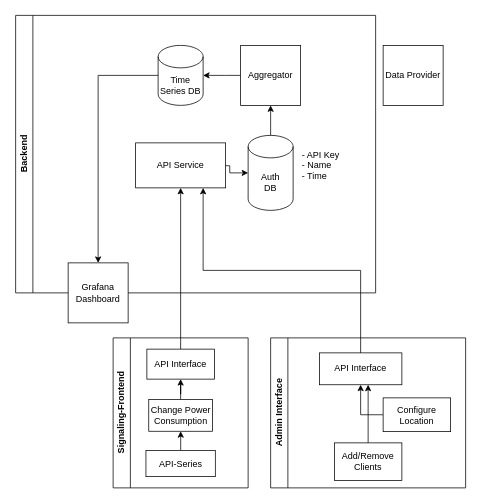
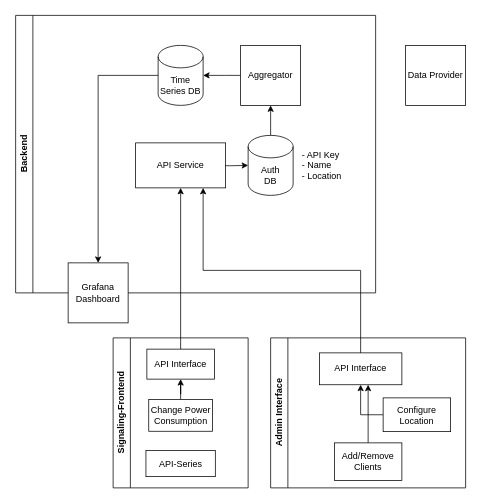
- <mxCell id="11" value="Data Provider" style="whiteSpace=wrap;html=1;aspect=fixed;" parent="1" vertex="1"><mxGeometry x="510" y="60" width="80" height="80" as="geometry" /></mxCell>
+ <mxCell id="11" value="Data Provider" style="whiteSpace=wrap;html=1;aspect=fixed;" parent="1" vertex="1"><mxGeometry x="540" y="60" width="80" height="80" as="geometry" /></mxCell>
- <mxCell id="8" value="- API Key&lt;br&gt;- Name&lt;br&gt;- Time" style="text;html=1;strokeColor=none;fillColor=none;align=left;verticalAlign=middle;whiteSpace=wrap;rounded=0;labelPosition=center;verticalLabelPosition=middle;" parent="2" vertex="1"><mxGeometry x="380" y="185" width="60" height="30" as="geometry" /></mxCell>
+ <mxCell id="8" value="- API Key&lt;br&gt;- Name&lt;br&gt;- Location" style="text;html=1;strokeColor=none;fillColor=none;align=left;verticalAlign=middle;whiteSpace=wrap;rounded=0;labelPosition=center;verticalLabelPosition=middle;" parent="2" vertex="1"><mxGeometry x="380" y="185" width="60" height="30" as="geometry" /></mxCell>
- <mxCell id="7" value="Auth&lt;br&gt;DB" style="shape=cylinder3;whiteSpace=wrap;html=1;boundedLbl=1;backgroundOutline=1;size=15;" parent="2" vertex="1"><mxGeometry x="310" y="160" width="60" height="100" as="geometry" /></mxCell>
+ <mxCell id="7" value="Auth&lt;br&gt;DB" style="shape=cylinder3;whiteSpace=wrap;html=1;boundedLbl=1;backgroundOutline=1;size=15;" parent="2" vertex="1"><mxGeometry x="310" y="160" width="60" height="80" as="geometry" /></mxCell>
- <mxCell id="16" style="edgeStyle=orthogonalEdgeStyle;rounded=0;orthogonalLoop=1;jettySize=auto;html=1;" parent="12" source="17" target="15" edge="1"><mxGeometry relative="1" as="geometry" /></mxCell>
